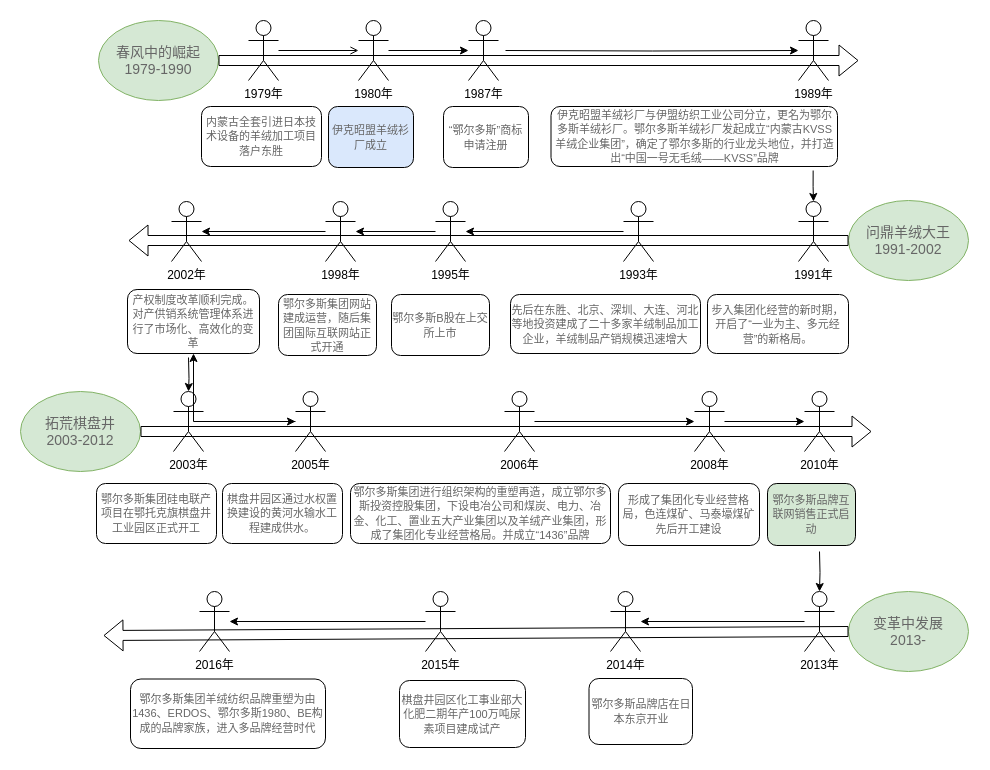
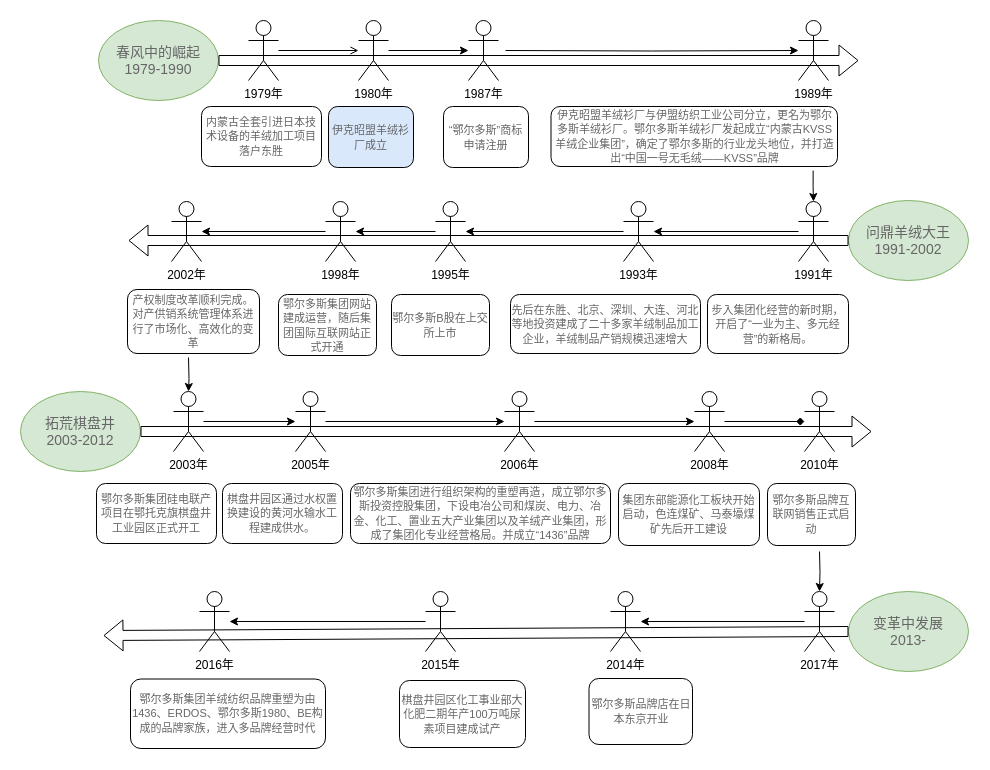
+ <mxCell id="16" value="" style="edgeStyle=orthogonalEdgeStyle;rounded=0;orthogonalLoop=1;jettySize=auto;html=1;" edge="1" parent="1" source="17" target="27"><mxGeometry relative="1" as="geometry" /></mxCell>
- <mxCell id="41" value="" style="edgeStyle=orthogonalEdgeStyle;rounded=0;orthogonalLoop=1;jettySize=auto;html=1;" edge="1" parent="1" source="42" target="37"><mxGeometry relative="1" as="geometry" /></mxCell>
+ <mxCell id="41" value="" style="edgeStyle=orthogonalEdgeStyle;rounded=0;orthogonalLoop=1;jettySize=auto;html=1;" edge="1" parent="1" source="42" target="45"><mxGeometry relative="1" as="geometry" /></mxCell>
- <mxCell id="47" value="" style="edgeStyle=orthogonalEdgeStyle;rounded=0;orthogonalLoop=1;jettySize=auto;html=1;" edge="1" parent="1" source="48" target="51"><mxGeometry relative="1" as="geometry" /></mxCell>
+ <mxCell id="47" value="" style="edgeStyle=orthogonalEdgeStyle;rounded=0;orthogonalLoop=1;jettySize=auto;html=1;endArrow=diamond;" edge="1" parent="1" source="48" target="51"><mxGeometry relative="1" as="geometry" /></mxCell>
- <mxCell id="49" value="&lt;span style=&quot;color: rgb(102, 102, 102); font-family: 微软雅黑, Arial, Helvetica, sans-serif; text-align: start;&quot;&gt;&lt;font style=&quot;font-size: 11px;&quot;&gt;形成了集团化专业经营格局，色连煤矿、马泰壕煤矿先后开工建设&lt;/font&gt;&lt;/span&gt;" style="rounded=1;whiteSpace=wrap;html=1;" vertex="1" parent="1"><mxGeometry x="618" y="483" width="141" height="62" as="geometry" /></mxCell>
+ <mxCell id="49" value="&lt;span style=&quot;color: rgb(102, 102, 102); font-family: 微软雅黑, Arial, Helvetica, sans-serif; text-align: start;&quot;&gt;&lt;font style=&quot;font-size: 11px;&quot;&gt;集团东部能源化工板块开始启动，色连煤矿、马泰壕煤矿先后开工建设&lt;/font&gt;&lt;/span&gt;" style="rounded=1;whiteSpace=wrap;html=1;" vertex="1" parent="1"><mxGeometry x="618" y="483" width="141" height="62" as="geometry" /></mxCell>
- <mxCell id="52" value="&lt;span style=&quot;color: rgb(102, 102, 102); font-family: 微软雅黑, Arial, Helvetica, sans-serif; text-align: start;&quot;&gt;&lt;font style=&quot;font-size: 11px;&quot;&gt;鄂尔多斯品牌互联网销售正式启动&lt;/font&gt;&lt;/span&gt;" style="rounded=1;whiteSpace=wrap;html=1;fillColor=#d5e8d4;" vertex="1" parent="1"><mxGeometry x="767" y="483" width="88" height="62" as="geometry" /></mxCell>
+ <mxCell id="52" value="&lt;span style=&quot;color: rgb(102, 102, 102); font-family: 微软雅黑, Arial, Helvetica, sans-serif; text-align: start;&quot;&gt;&lt;font style=&quot;font-size: 11px;&quot;&gt;鄂尔多斯品牌互联网销售正式启动&lt;/font&gt;&lt;/span&gt;" style="rounded=1;whiteSpace=wrap;html=1;" vertex="1" parent="1"><mxGeometry x="767" y="483" width="88" height="62" as="geometry" /></mxCell>
- <mxCell id="54" value="2013年" style="shape=umlActor;verticalLabelPosition=bottom;verticalAlign=top;html=1;outlineConnect=0;" vertex="1" parent="1"><mxGeometry x="804" y="591" width="30" height="60" as="geometry" /></mxCell>
+ <mxCell id="54" value="2017年" style="shape=umlActor;verticalLabelPosition=bottom;verticalAlign=top;html=1;outlineConnect=0;" vertex="1" parent="1"><mxGeometry x="804" y="591" width="30" height="60" as="geometry" /></mxCell>
